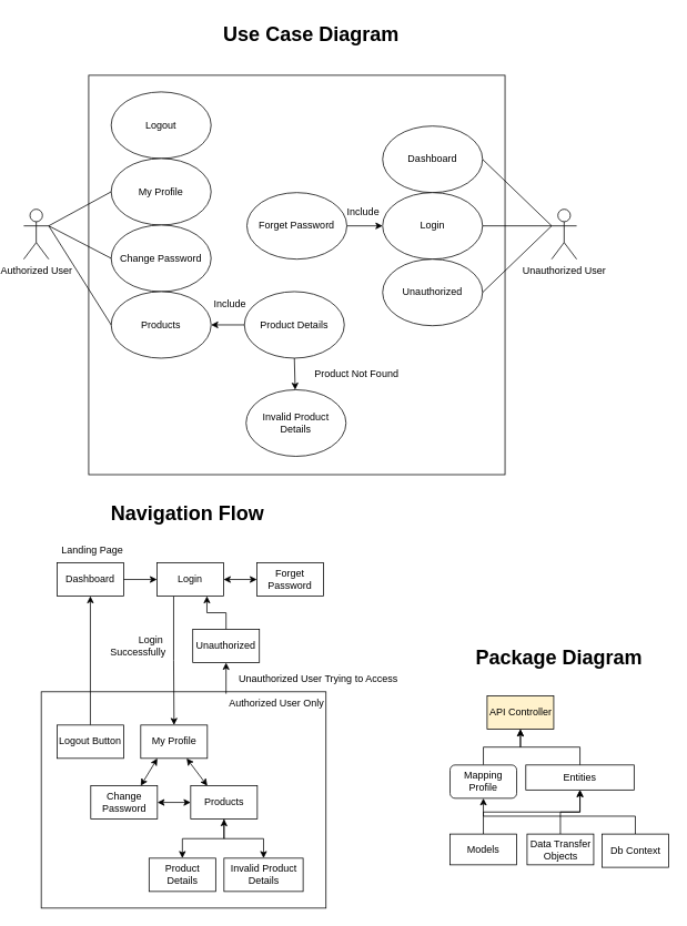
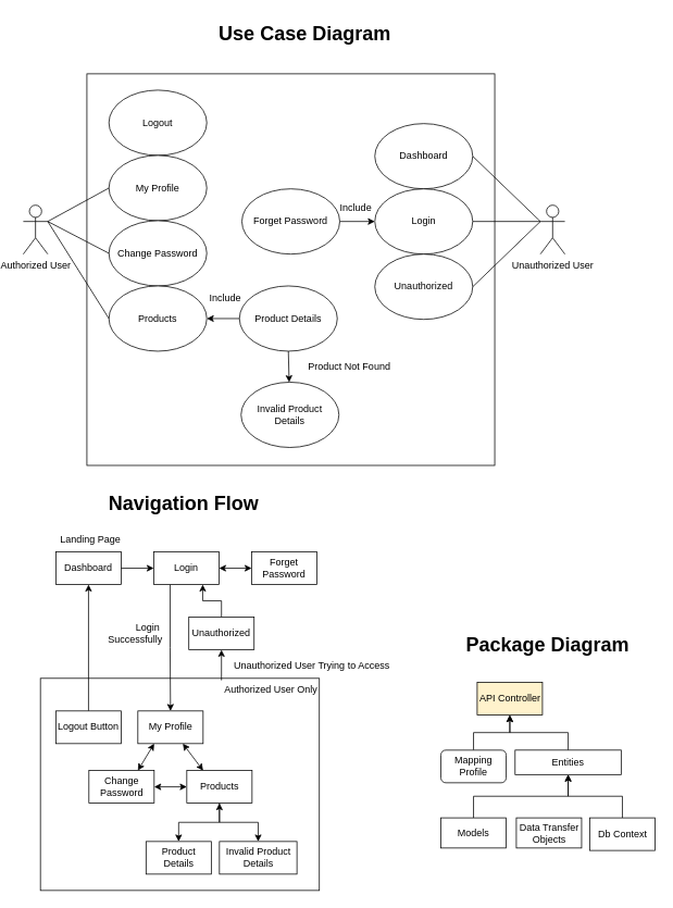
- <mxCell id="52" style="edgeStyle=orthogonalEdgeStyle;rounded=0;orthogonalLoop=1;jettySize=auto;html=1;exitX=0.5;exitY=0;exitDx=0;exitDy=0;" parent="1" source="53" target="61" edge="1"><mxGeometry relative="1" as="geometry" /></mxCell>
+ <mxCell id="52" style="edgeStyle=orthogonalEdgeStyle;rounded=0;orthogonalLoop=1;jettySize=auto;html=1;exitX=0.5;exitY=0;exitDx=0;exitDy=0;entryX=0.5;entryY=1;entryDx=0;entryDy=0;" parent="1" source="53" target="55" edge="1"><mxGeometry relative="1" as="geometry" /></mxCell>
- <mxCell id="58" style="edgeStyle=orthogonalEdgeStyle;rounded=0;orthogonalLoop=1;jettySize=auto;html=1;exitX=0.5;exitY=0;exitDx=0;exitDy=0;" parent="1" source="59" target="55" edge="1"><mxGeometry relative="1" as="geometry" /></mxCell>
